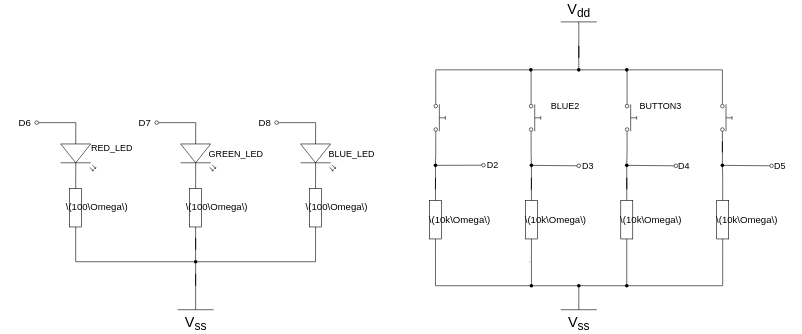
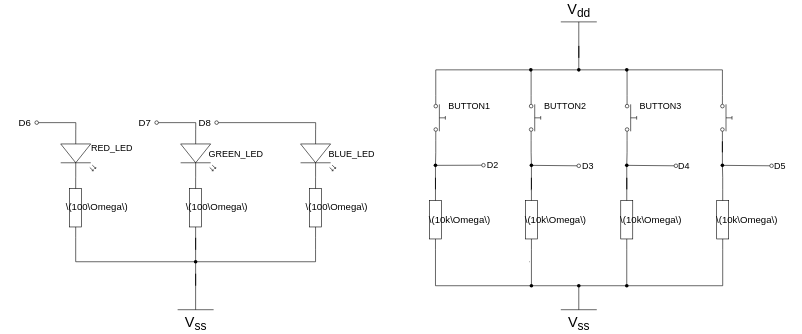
+ <mxCell id="65" value="BUTTON1" style="text;html=1;align=center;verticalAlign=middle;resizable=0;points=[];autosize=1;strokeColor=none;fillColor=none;fontSize=15;" parent="1" vertex="1"><mxGeometry x="736" y="150" width="90" height="20" as="geometry" /></mxCell>
- <mxCell id="66" value="BLUE2" style="text;html=1;align=center;verticalAlign=middle;resizable=0;points=[];autosize=1;strokeColor=none;fillColor=none;fontSize=15;" parent="1" vertex="1"><mxGeometry x="896" y="150" width="90" height="20" as="geometry" /></mxCell>
+ <mxCell id="66" value="BUTTON2" style="text;html=1;align=center;verticalAlign=middle;resizable=0;points=[];autosize=1;strokeColor=none;fillColor=none;fontSize=15;" parent="1" vertex="1"><mxGeometry x="896" y="150" width="90" height="20" as="geometry" /></mxCell>
- <mxCell id="26" value="D8" style="text;html=1;align=center;verticalAlign=middle;resizable=0;points=[];autosize=1;strokeColor=none;fillColor=none;fontSize=16;" parent="1" vertex="1"><mxGeometry x="420" y="178" width="40" height="20" as="geometry" /></mxCell>
+ <mxCell id="26" value="D8" style="text;html=1;align=center;verticalAlign=middle;resizable=0;points=[];autosize=1;strokeColor=none;fillColor=none;fontSize=16;" parent="1" vertex="1"><mxGeometry x="320" y="178" width="40" height="20" as="geometry" /></mxCell>
